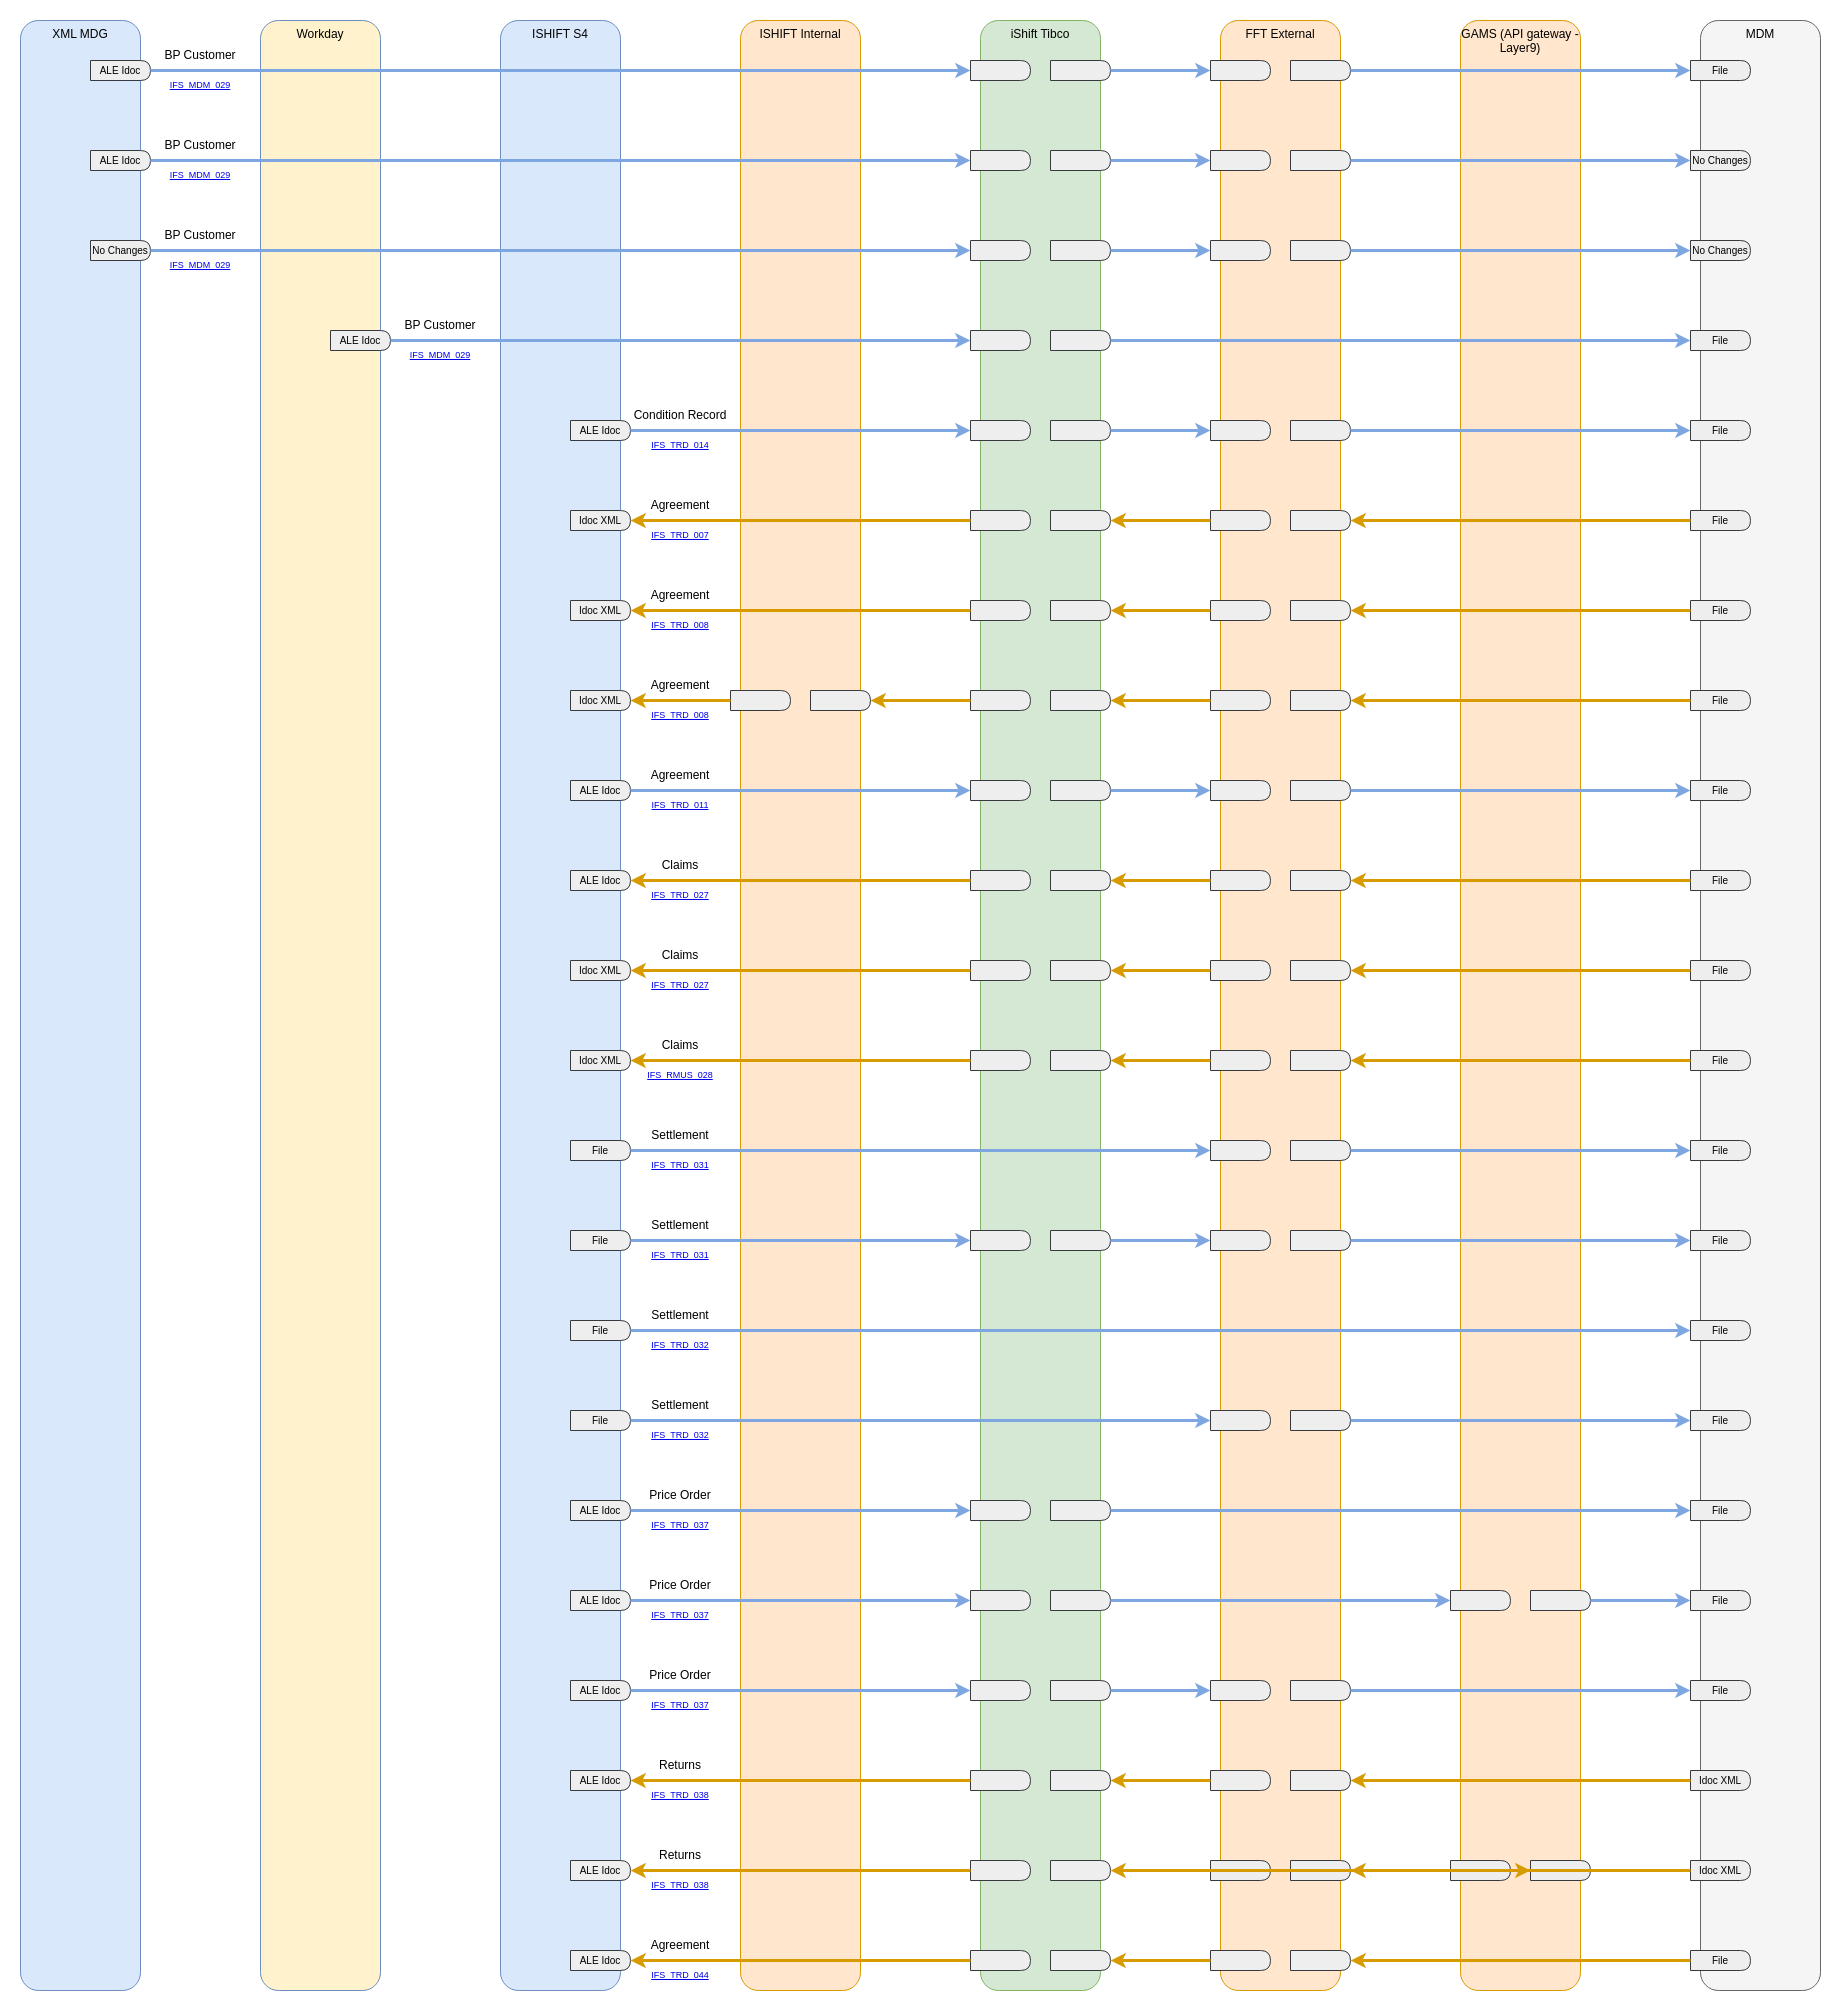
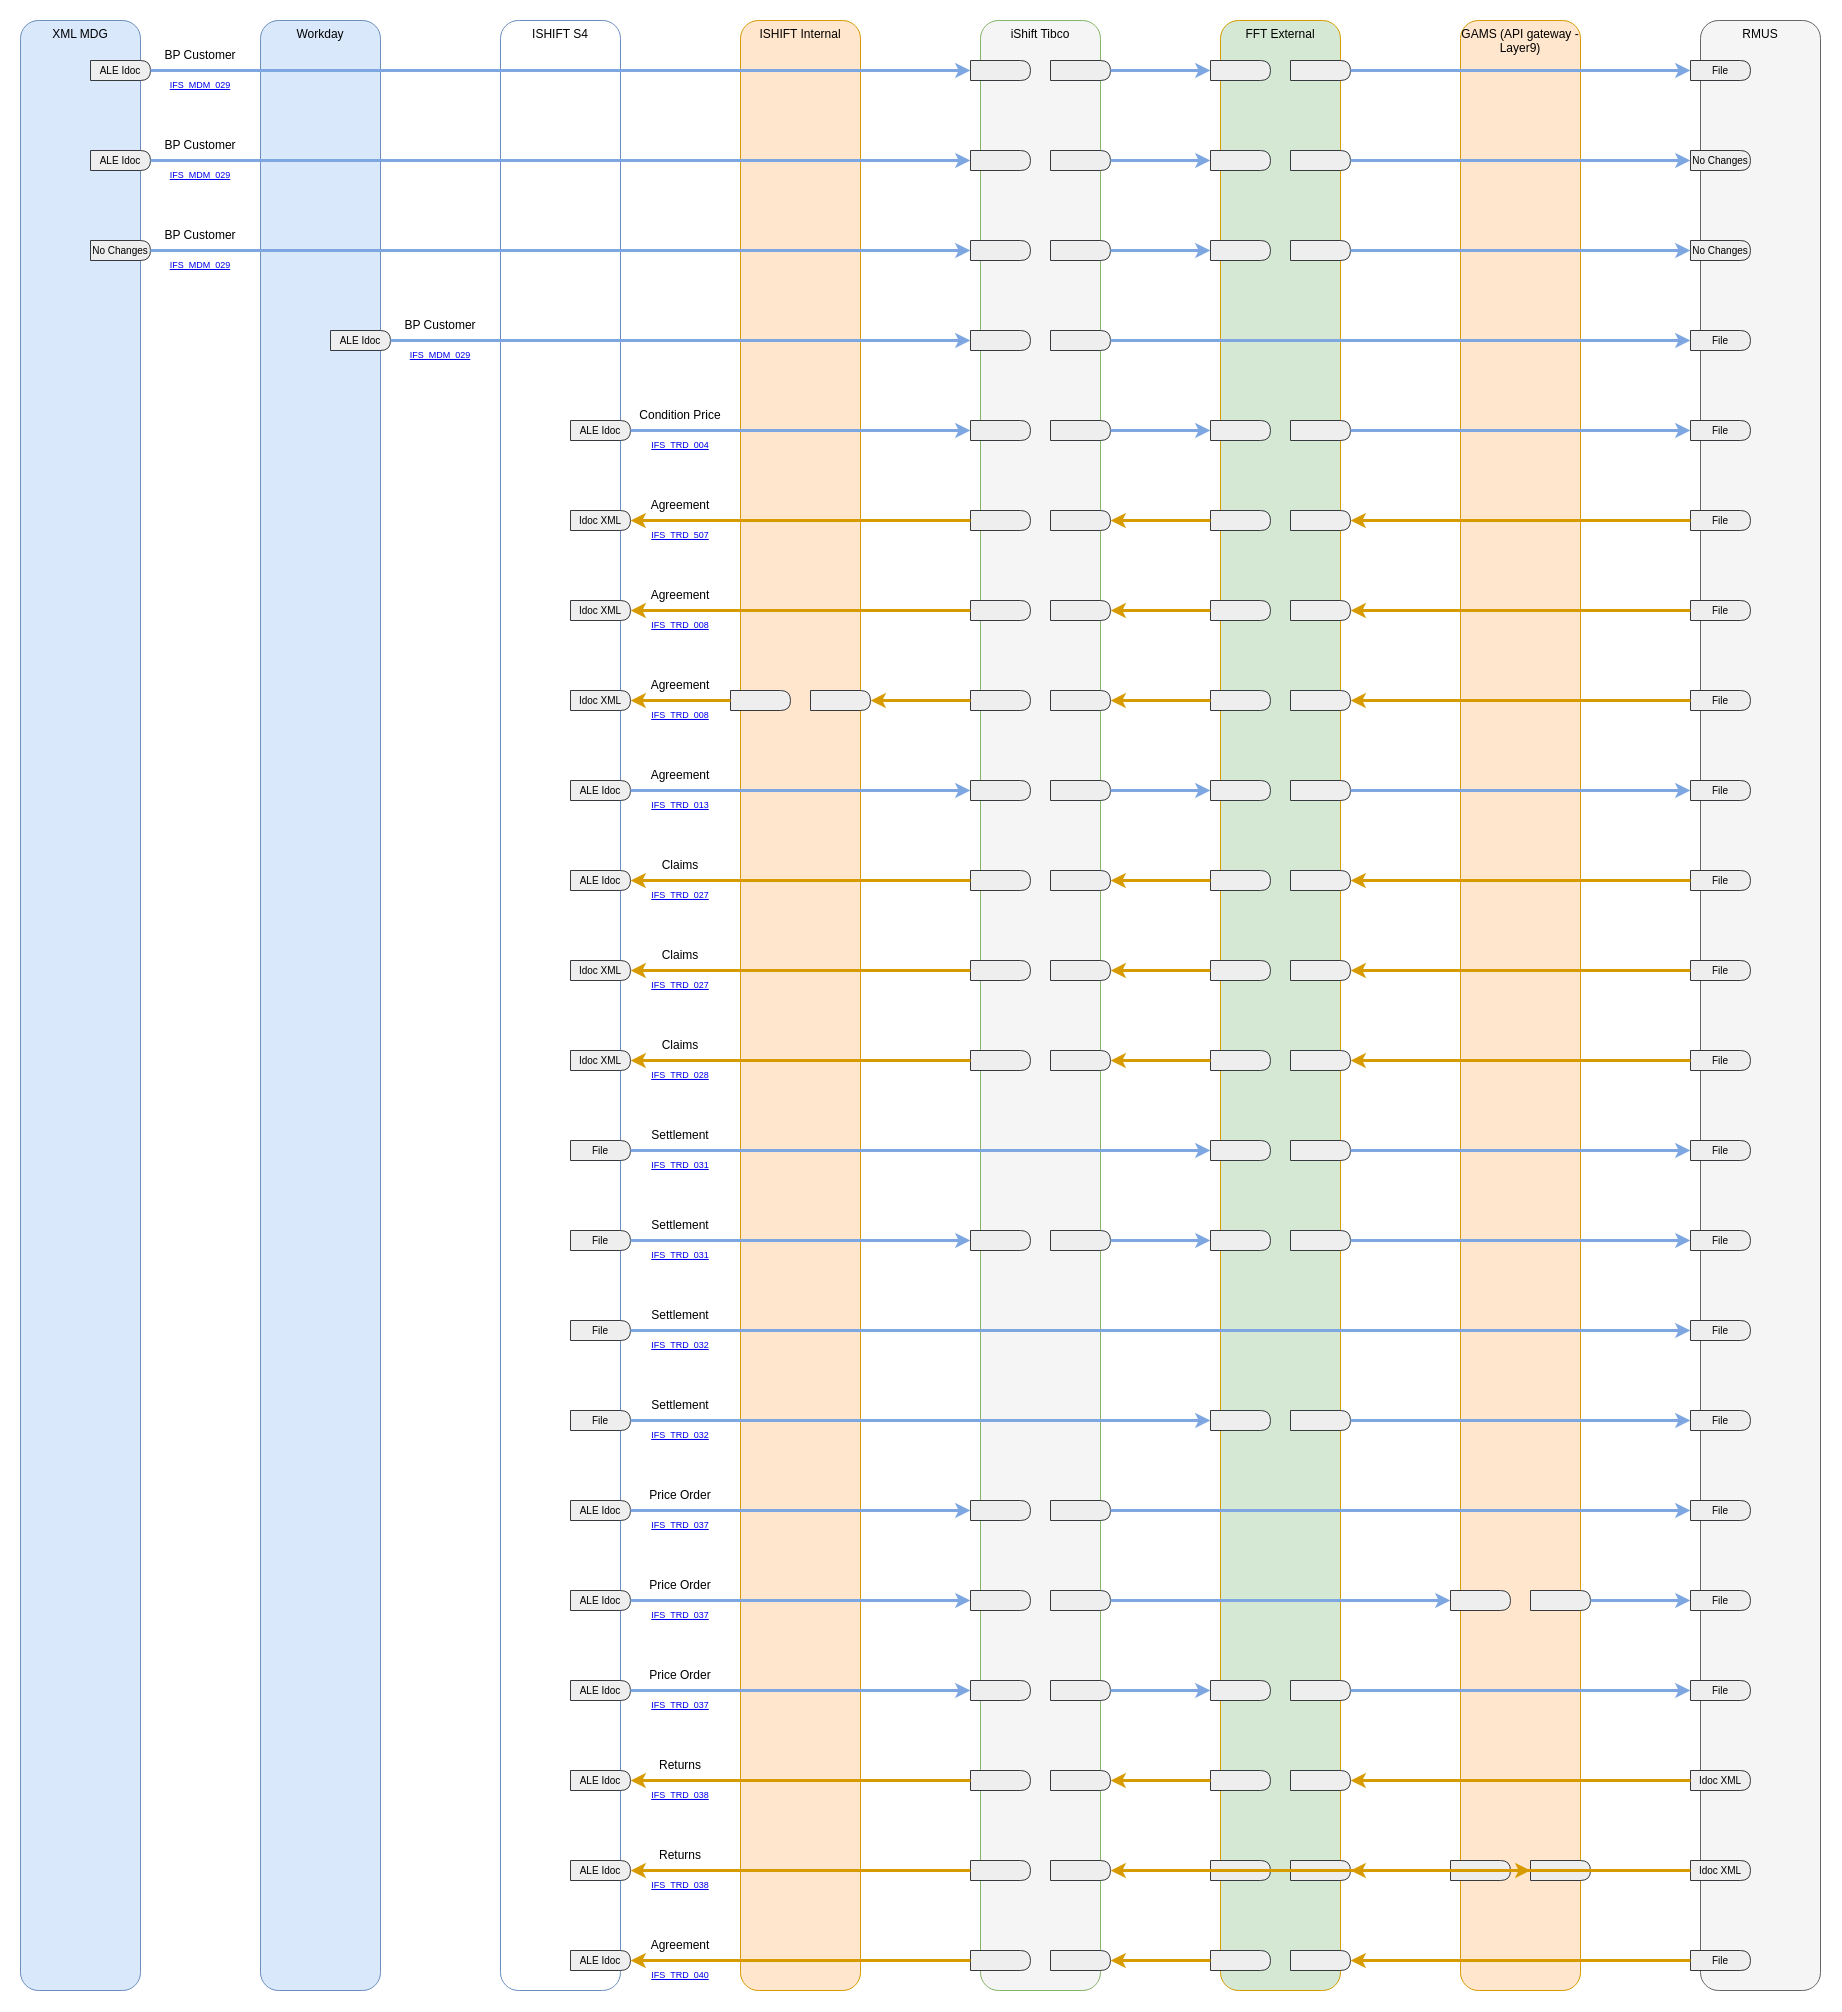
- <mxCell id="5" value="MDM" style="rounded=1;whiteSpace=wrap;html=1;fillColor=#f5f5f5;strokeColor=#666666;verticalAlign=top;" vertex="1" parent="1"><mxGeometry x="1700" y="20" width="120" height="1970" as="geometry" /></mxCell>
+ <mxCell id="5" value="RMUS" style="rounded=1;whiteSpace=wrap;html=1;fillColor=#f5f5f5;strokeColor=#666666;verticalAlign=top;" vertex="1" parent="1"><mxGeometry x="1700" y="20" width="120" height="1970" as="geometry" /></mxCell>
- <mxCell id="200" value="Condition Record" style="text;html=1;strokeColor=none;fillColor=none;align=center;verticalAlign=middle;whiteSpace=wrap;rounded=0" vertex="1" parent="1"><mxGeometry x="620" y="400" width="120" height="30" as="geometry" /></mxCell>
+ <mxCell id="200" value="Condition Price" style="text;html=1;strokeColor=none;fillColor=none;align=center;verticalAlign=middle;whiteSpace=wrap;rounded=0" vertex="1" parent="1"><mxGeometry x="620" y="400" width="120" height="30" as="geometry" /></mxCell>
- <mxCell id="229" value="&lt;a href=https://sanofi.sharepoint.com/sites/S4COEBACKOFFICE/Lists/Tech%20Assessment%20Repository/AllItems.aspx?useFiltersInViewXml=1&amp;FilterField1=field_4&amp;FilterValue1=IFS_TRD_004&gt;IFS_TRD_014&lt;/a&gt;" style="text;html=1;strokeColor=none;fillColor=none;align=center;verticalAlign=middle;whiteSpace=wrap;rounded=0;fontSize=9" parent="1" vertex="1"><mxGeometry x="620" y="430" width="120" height="30" as="geometry" /></mxCell>
+ <mxCell id="229" value="&lt;a href=https://sanofi.sharepoint.com/sites/S4COEBACKOFFICE/Lists/Tech%20Assessment%20Repository/AllItems.aspx?useFiltersInViewXml=1&amp;FilterField1=field_4&amp;FilterValue1=IFS_TRD_004&gt;IFS_TRD_004&lt;/a&gt;" style="text;html=1;strokeColor=none;fillColor=none;align=center;verticalAlign=middle;whiteSpace=wrap;rounded=0;fontSize=9" parent="1" vertex="1"><mxGeometry x="620" y="430" width="120" height="30" as="geometry" /></mxCell>
- <mxCell id="232" value="&lt;a href=https://sanofi.sharepoint.com/sites/S4COEBACKOFFICE/Lists/Tech%20Assessment%20Repository/AllItems.aspx?useFiltersInViewXml=1&amp;FilterField1=field_4&amp;FilterValue1=IFS_TRD_007&gt;IFS_TRD_007&lt;/a&gt;" style="text;html=1;strokeColor=none;fillColor=none;align=center;verticalAlign=middle;whiteSpace=wrap;rounded=0;fontSize=9" parent="1" vertex="1"><mxGeometry x="620" y="520" width="120" height="30" as="geometry" /></mxCell>
+ <mxCell id="232" value="&lt;a href=https://sanofi.sharepoint.com/sites/S4COEBACKOFFICE/Lists/Tech%20Assessment%20Repository/AllItems.aspx?useFiltersInViewXml=1&amp;FilterField1=field_4&amp;FilterValue1=IFS_TRD_007&gt;IFS_TRD_507&lt;/a&gt;" style="text;html=1;strokeColor=none;fillColor=none;align=center;verticalAlign=middle;whiteSpace=wrap;rounded=0;fontSize=9" parent="1" vertex="1"><mxGeometry x="620" y="520" width="120" height="30" as="geometry" /></mxCell>
- <mxCell id="242" value="&lt;a href=https://sanofi.sharepoint.com/sites/S4COEBACKOFFICE/Lists/Tech%20Assessment%20Repository/AllItems.aspx?useFiltersInViewXml=1&amp;FilterField1=field_4&amp;FilterValue1=IFS_TRD_011&gt;IFS_TRD_011&lt;/a&gt;" style="text;html=1;strokeColor=none;fillColor=none;align=center;verticalAlign=middle;whiteSpace=wrap;rounded=0;fontSize=9" parent="1" vertex="1"><mxGeometry x="620" y="790" width="120" height="30" as="geometry" /></mxCell>
+ <mxCell id="242" value="&lt;a href=https://sanofi.sharepoint.com/sites/S4COEBACKOFFICE/Lists/Tech%20Assessment%20Repository/AllItems.aspx?useFiltersInViewXml=1&amp;FilterField1=field_4&amp;FilterValue1=IFS_TRD_011&gt;IFS_TRD_013&lt;/a&gt;" style="text;html=1;strokeColor=none;fillColor=none;align=center;verticalAlign=middle;whiteSpace=wrap;rounded=0;fontSize=9" parent="1" vertex="1"><mxGeometry x="620" y="790" width="120" height="30" as="geometry" /></mxCell>
- <mxCell id="6" value="Workday" style="rounded=1;whiteSpace=wrap;html=1;fillColor=#fff2cc;strokeColor=#6c8ebf;verticalAlign=top;" vertex="1" parent="1"><mxGeometry x="260" y="20" width="120" height="1970" as="geometry" /></mxCell>
+ <mxCell id="6" value="Workday" style="rounded=1;whiteSpace=wrap;html=1;fillColor=#dae8fc;strokeColor=#6c8ebf;verticalAlign=top;" vertex="1" parent="1"><mxGeometry x="260" y="20" width="120" height="1970" as="geometry" /></mxCell>
- <mxCell id="7" value="ISHIFT S4" style="rounded=1;whiteSpace=wrap;html=1;fillColor=#dae8fc;strokeColor=#6c8ebf;verticalAlign=top;" vertex="1" parent="1"><mxGeometry x="500" y="20" width="120" height="1970" as="geometry" /></mxCell>
+ <mxCell id="7" value="ISHIFT S4" style="rounded=1;whiteSpace=wrap;html=1;fillColor=#ffffff;strokeColor=#6c8ebf;verticalAlign=top;" vertex="1" parent="1"><mxGeometry x="500" y="20" width="120" height="1970" as="geometry" /></mxCell>
- <mxCell id="3" value="iShift Tibco" style="rounded=1;whiteSpace=wrap;html=1;fillColor=#d5e8d4;strokeColor=#82b366;verticalAlign=top;" vertex="1" parent="1"><mxGeometry x="980" y="20" width="120" height="1970" as="geometry" /></mxCell>
+ <mxCell id="3" value="iShift Tibco" style="rounded=1;whiteSpace=wrap;html=1;fillColor=#f5f5f5;strokeColor=#82b366;verticalAlign=top;" vertex="1" parent="1"><mxGeometry x="980" y="20" width="120" height="1970" as="geometry" /></mxCell>
- <mxCell id="4" value="FFT External" style="rounded=1;whiteSpace=wrap;html=1;fillColor=#ffe6cc;strokeColor=#d79b00;verticalAlign=top;" vertex="1" parent="1"><mxGeometry x="1220" y="20" width="120" height="1970" as="geometry" /></mxCell>
+ <mxCell id="4" value="FFT External" style="rounded=1;whiteSpace=wrap;html=1;fillColor=#d5e8d4;strokeColor=#d79b00;verticalAlign=top;" vertex="1" parent="1"><mxGeometry x="1220" y="20" width="120" height="1970" as="geometry" /></mxCell>
- <mxCell id="251" value="&lt;a href=https://sanofi.sharepoint.com/sites/S4COEBACKOFFICE/Lists/Tech%20Assessment%20Repository/AllItems.aspx?useFiltersInViewXml=1&amp;FilterField1=field_4&amp;FilterValue1=IFS_TRD_028&gt;IFS_RMUS_028&lt;/a&gt;" style="text;html=1;strokeColor=none;fillColor=none;align=center;verticalAlign=middle;whiteSpace=wrap;rounded=0;fontSize=9" parent="1" vertex="1"><mxGeometry x="620" y="1060" width="120" height="30" as="geometry" /></mxCell>
+ <mxCell id="251" value="&lt;a href=https://sanofi.sharepoint.com/sites/S4COEBACKOFFICE/Lists/Tech%20Assessment%20Repository/AllItems.aspx?useFiltersInViewXml=1&amp;FilterField1=field_4&amp;FilterValue1=IFS_TRD_028&gt;IFS_TRD_028&lt;/a&gt;" style="text;html=1;strokeColor=none;fillColor=none;align=center;verticalAlign=middle;whiteSpace=wrap;rounded=0;fontSize=9" parent="1" vertex="1"><mxGeometry x="620" y="1060" width="120" height="30" as="geometry" /></mxCell>
- <mxCell id="277" value="&lt;a href=https://sanofi.sharepoint.com/sites/S4COEBACKOFFICE/Lists/Tech%20Assessment%20Repository/AllItems.aspx?useFiltersInViewXml=1&amp;FilterField1=field_4&amp;FilterValue1=IFS_TRD_040&gt;IFS_TRD_044&lt;/a&gt;" style="text;html=1;strokeColor=none;fillColor=none;align=center;verticalAlign=middle;whiteSpace=wrap;rounded=0;fontSize=9" parent="1" vertex="1"><mxGeometry x="620" y="1960" width="120" height="30" as="geometry" /></mxCell>
+ <mxCell id="277" value="&lt;a href=https://sanofi.sharepoint.com/sites/S4COEBACKOFFICE/Lists/Tech%20Assessment%20Repository/AllItems.aspx?useFiltersInViewXml=1&amp;FilterField1=field_4&amp;FilterValue1=IFS_TRD_040&gt;IFS_TRD_040&lt;/a&gt;" style="text;html=1;strokeColor=none;fillColor=none;align=center;verticalAlign=middle;whiteSpace=wrap;rounded=0;fontSize=9" parent="1" vertex="1"><mxGeometry x="620" y="1960" width="120" height="30" as="geometry" /></mxCell>
